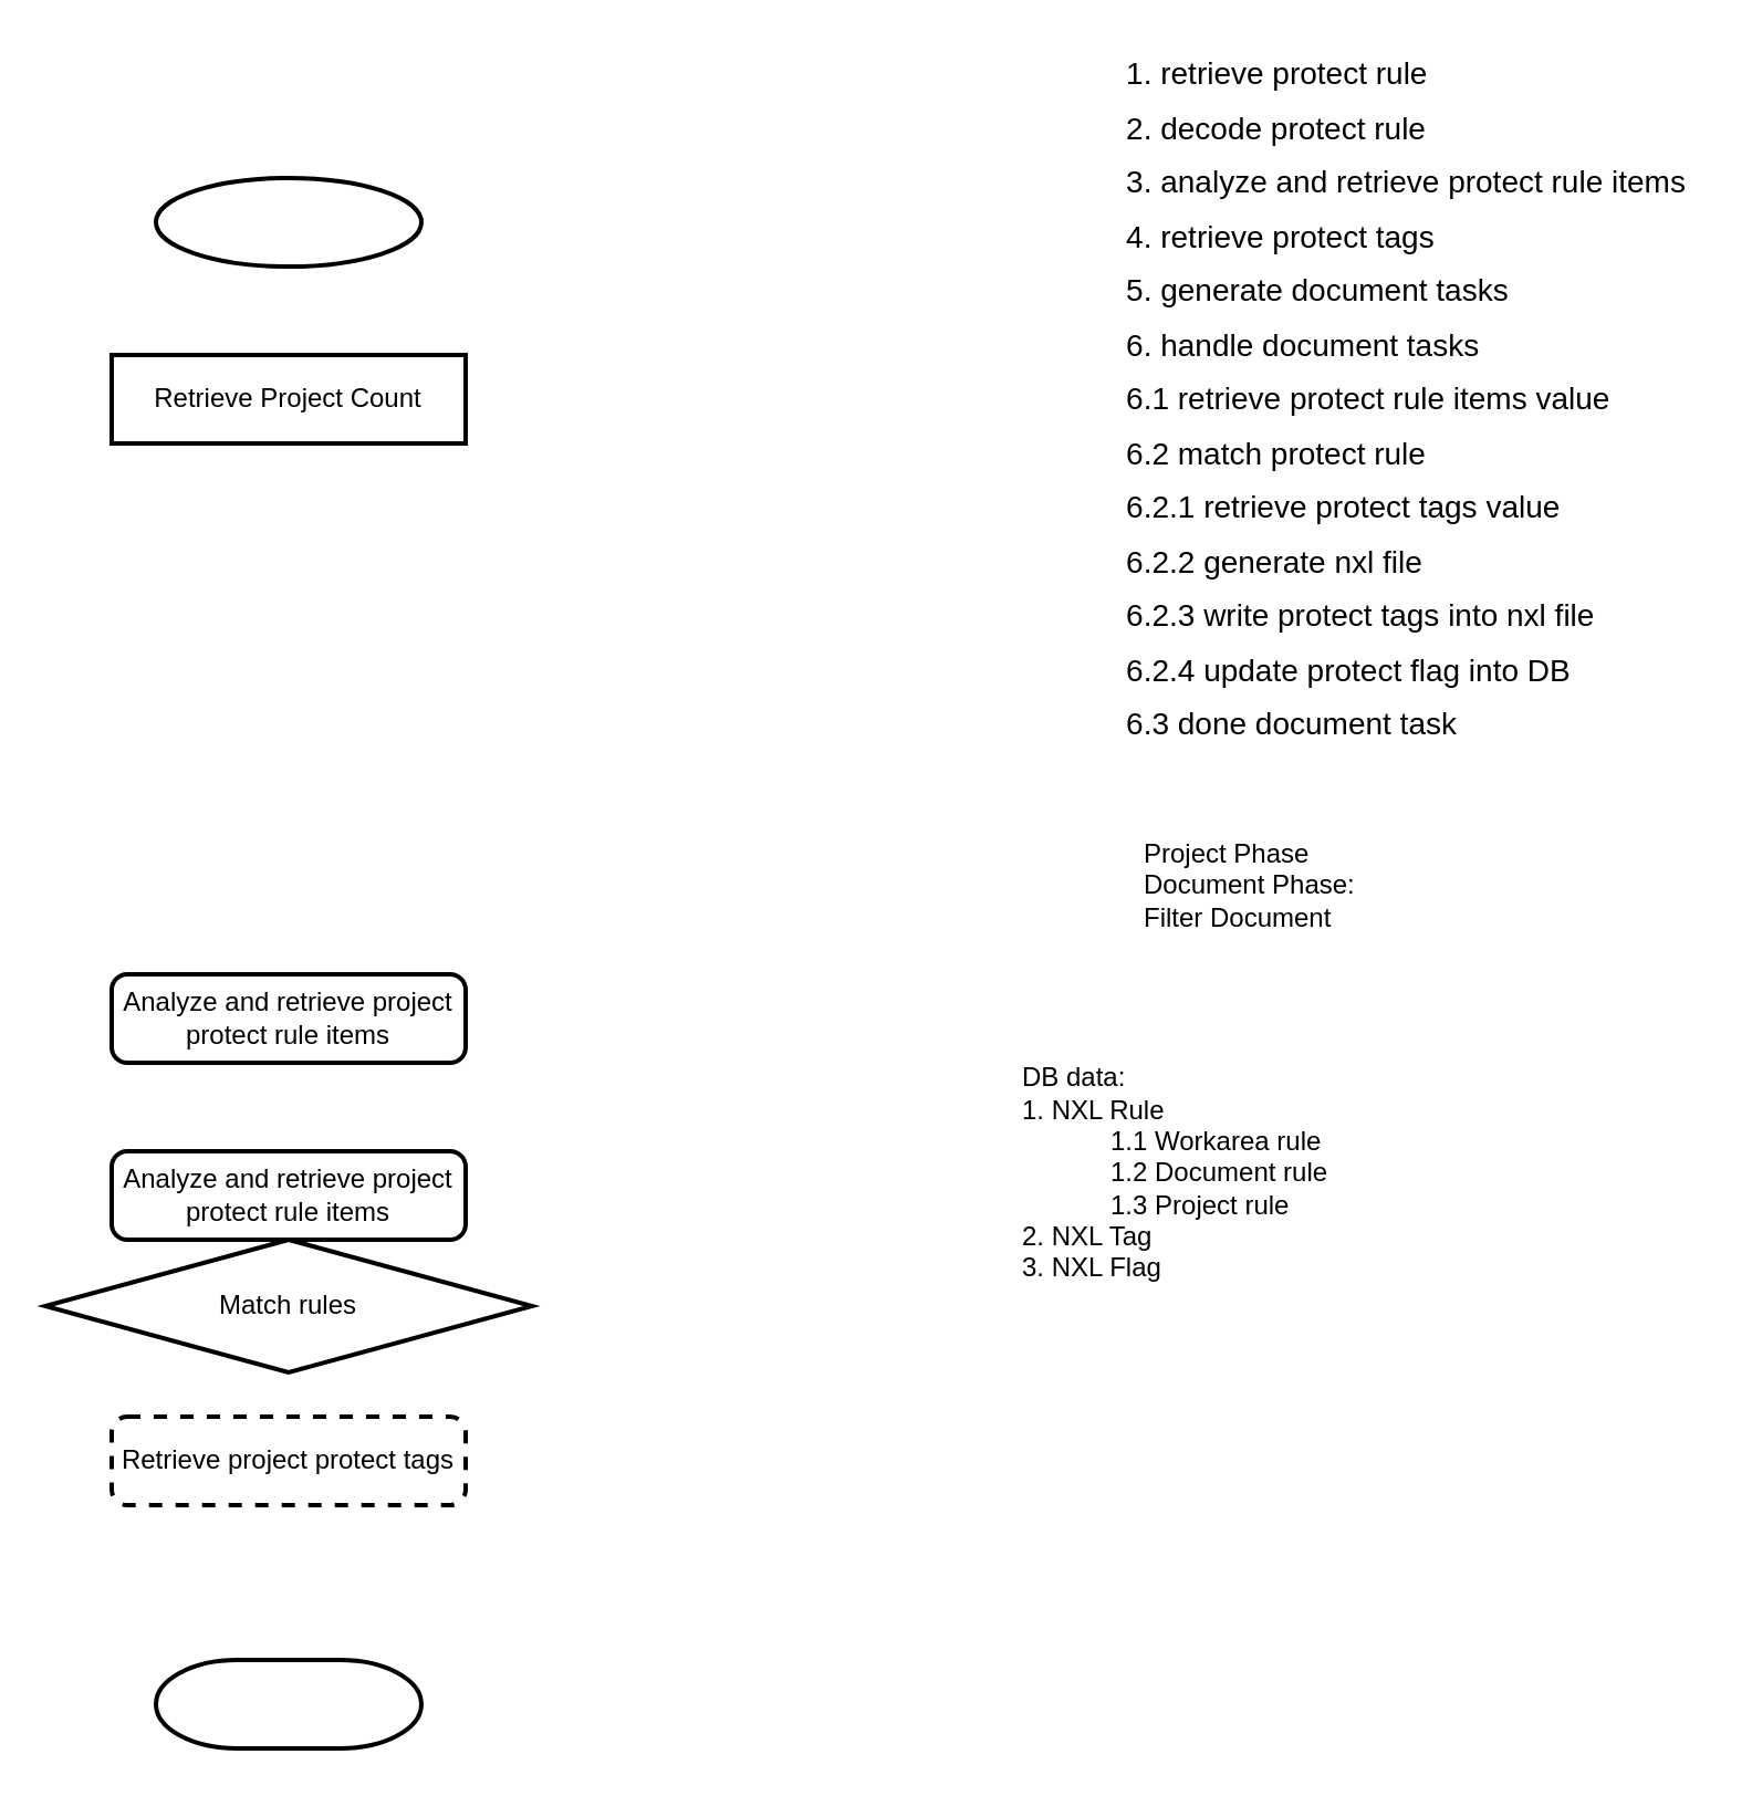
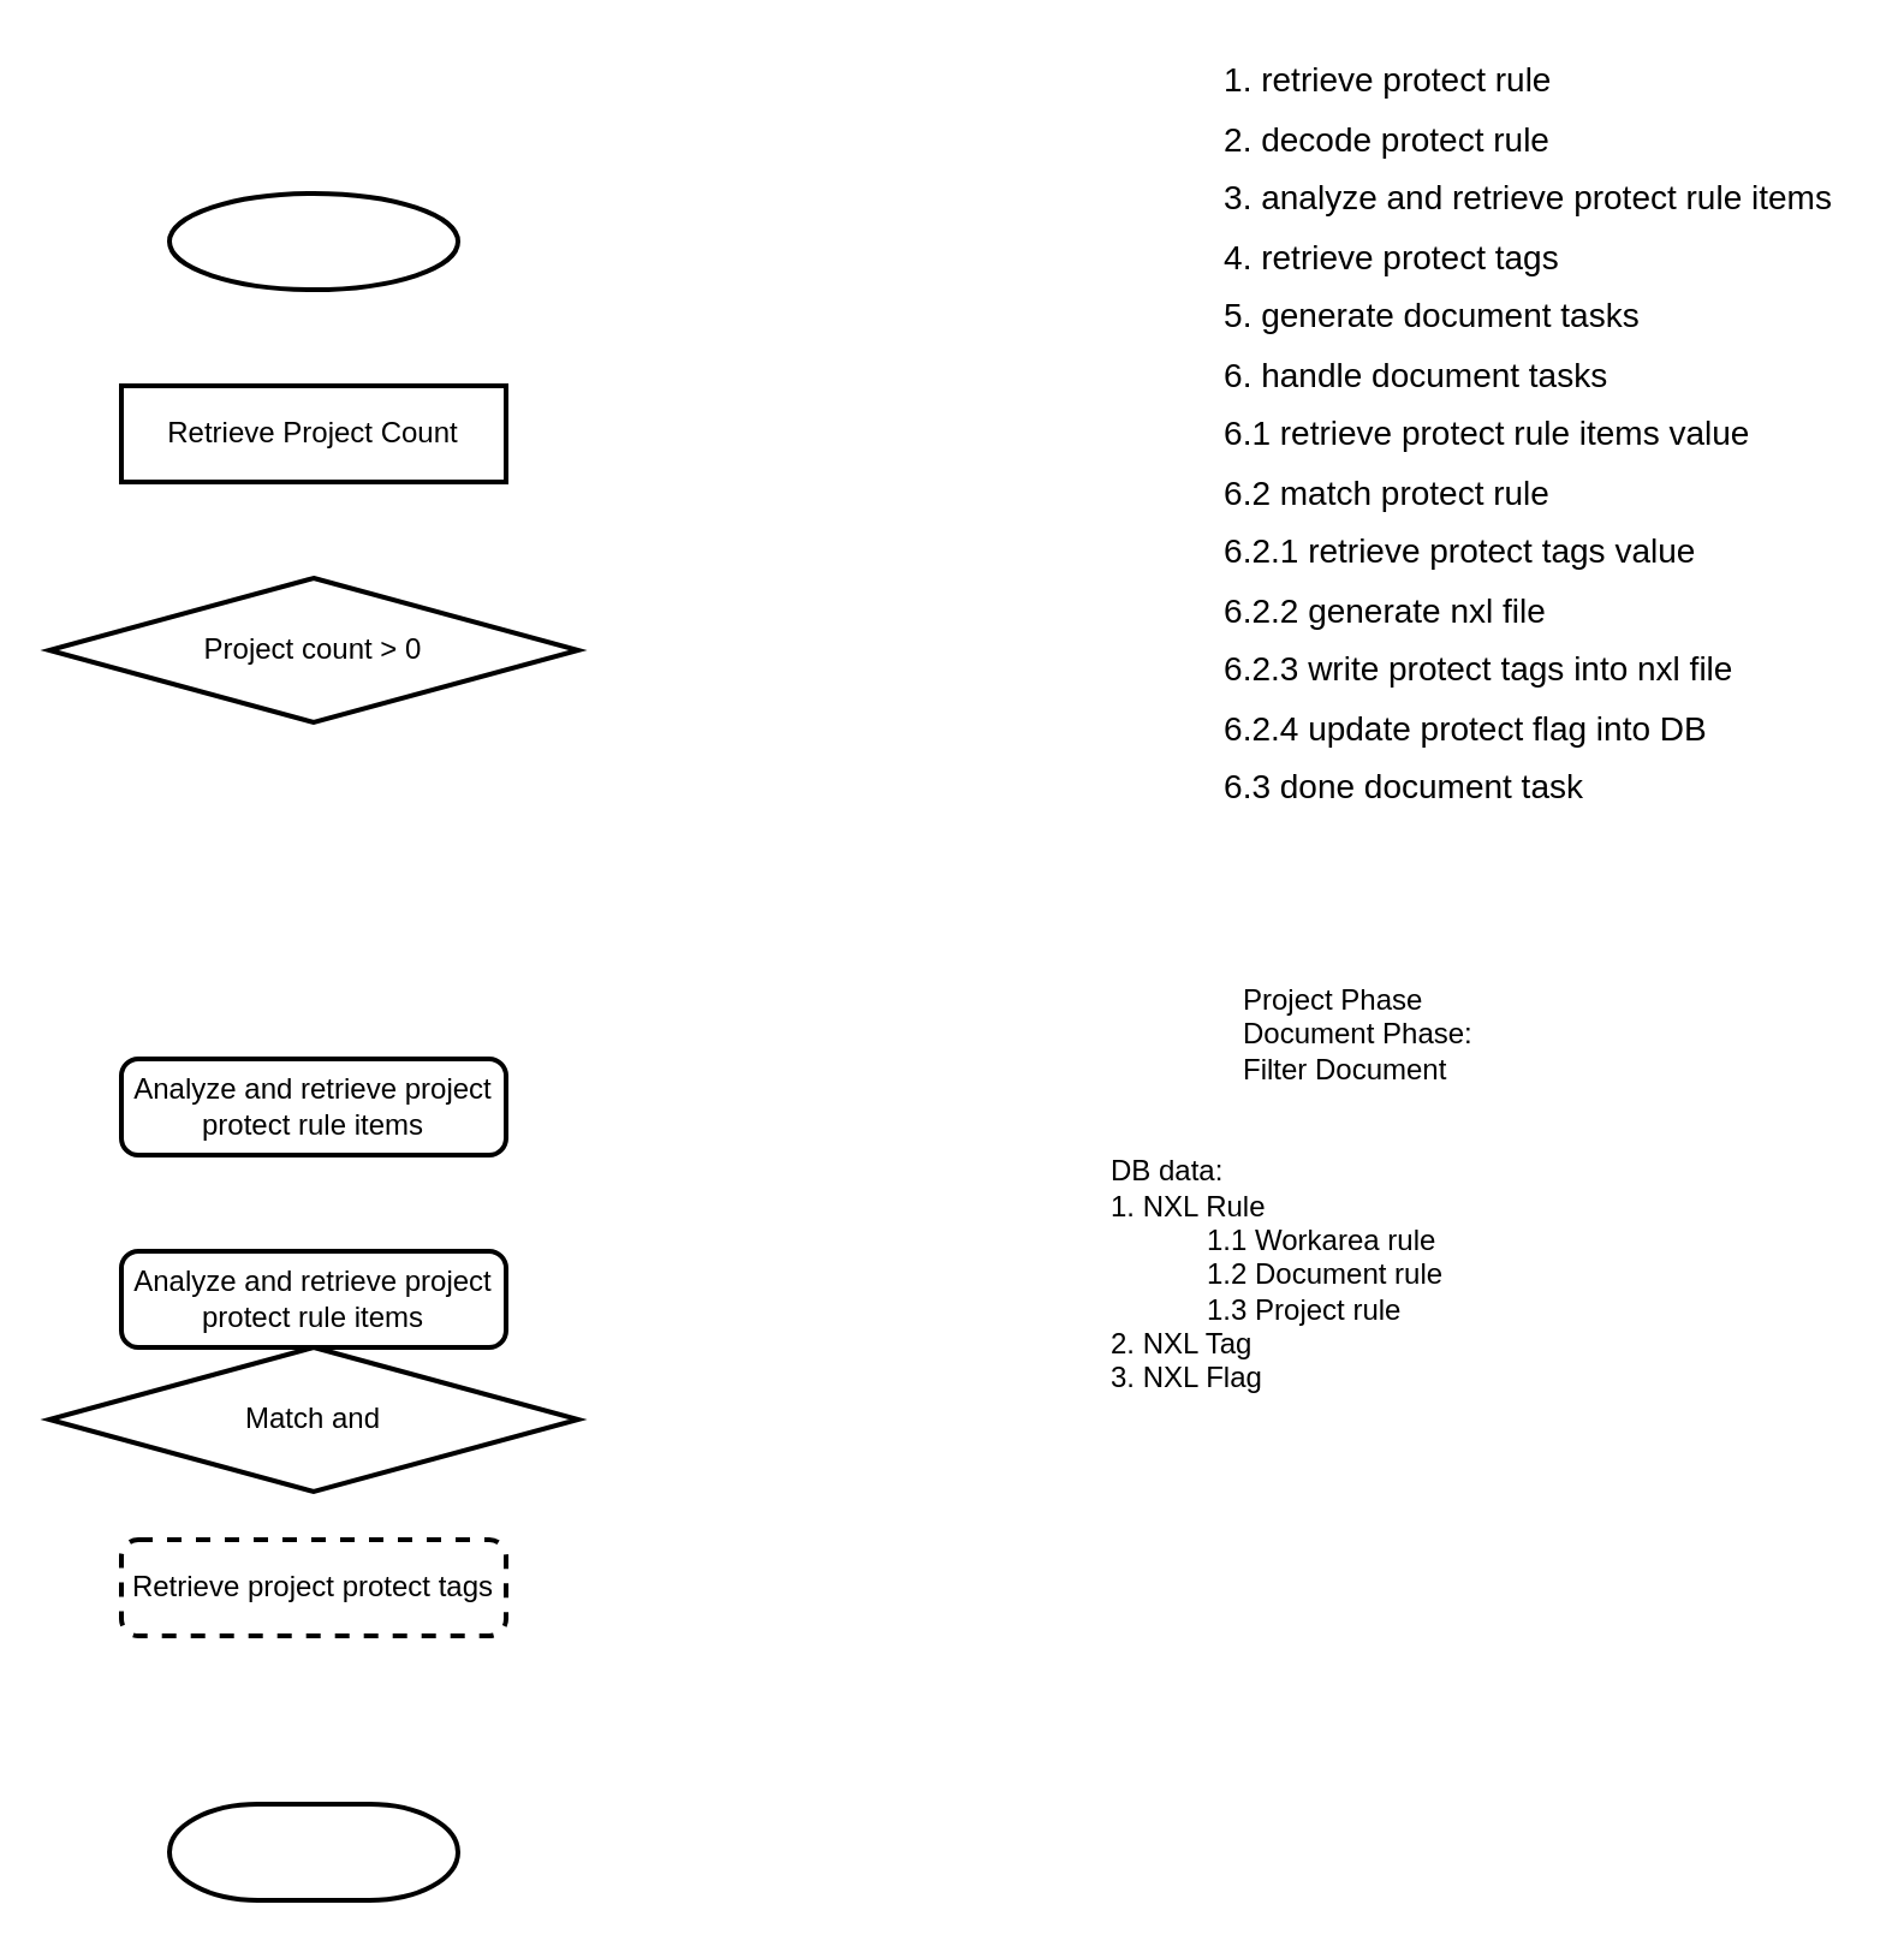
+ <mxCell id="6" value="Project count &amp;gt; 0" style="strokeWidth=2;html=1;shape=mxgraph.flowchart.decision;whiteSpace=wrap;" parent="1" vertex="1"><mxGeometry x="20" y="240" width="220" height="60" as="geometry" /></mxCell>
- <mxCell id="11" value="Project Phase&lt;br&gt;Document Phase:&lt;br&gt;Filter Document" style="text;html=1;align=left;verticalAlign=middle;resizable=0;points=[];autosize=1;strokeColor=none;" parent="1" vertex="1"><mxGeometry x="515" y="375" width="110" height="50" as="geometry" /></mxCell>
+ <mxCell id="11" value="Project Phase&lt;br&gt;Document Phase:&lt;br&gt;Filter Document" style="text;html=1;align=left;verticalAlign=middle;resizable=0;points=[];autosize=1;strokeColor=none;" parent="1" vertex="1"><mxGeometry x="515" y="405" width="110" height="50" as="geometry" /></mxCell>
- <mxCell id="8" value="Match rules" style="strokeWidth=2;html=1;shape=mxgraph.flowchart.decision;whiteSpace=wrap;" parent="1" vertex="1"><mxGeometry x="20" y="560" width="220" height="60" as="geometry" /></mxCell>
+ <mxCell id="8" value="Match and" style="strokeWidth=2;html=1;shape=mxgraph.flowchart.decision;whiteSpace=wrap;" parent="1" vertex="1"><mxGeometry x="20" y="560" width="220" height="60" as="geometry" /></mxCell>
